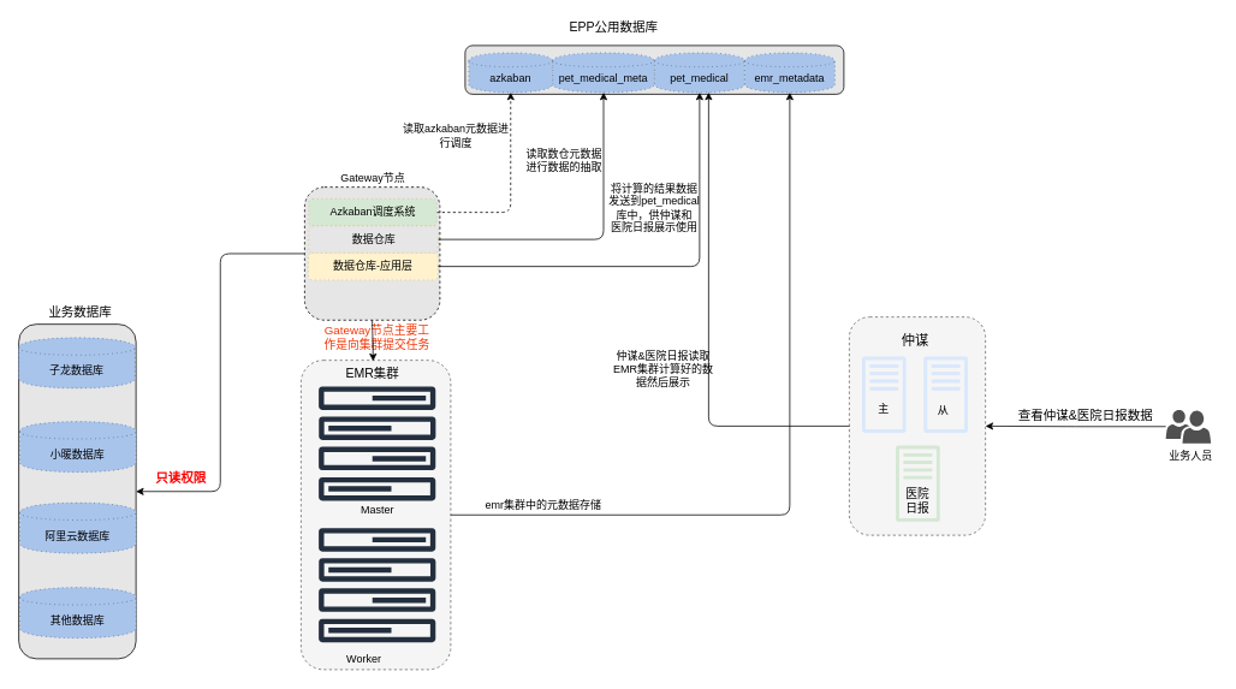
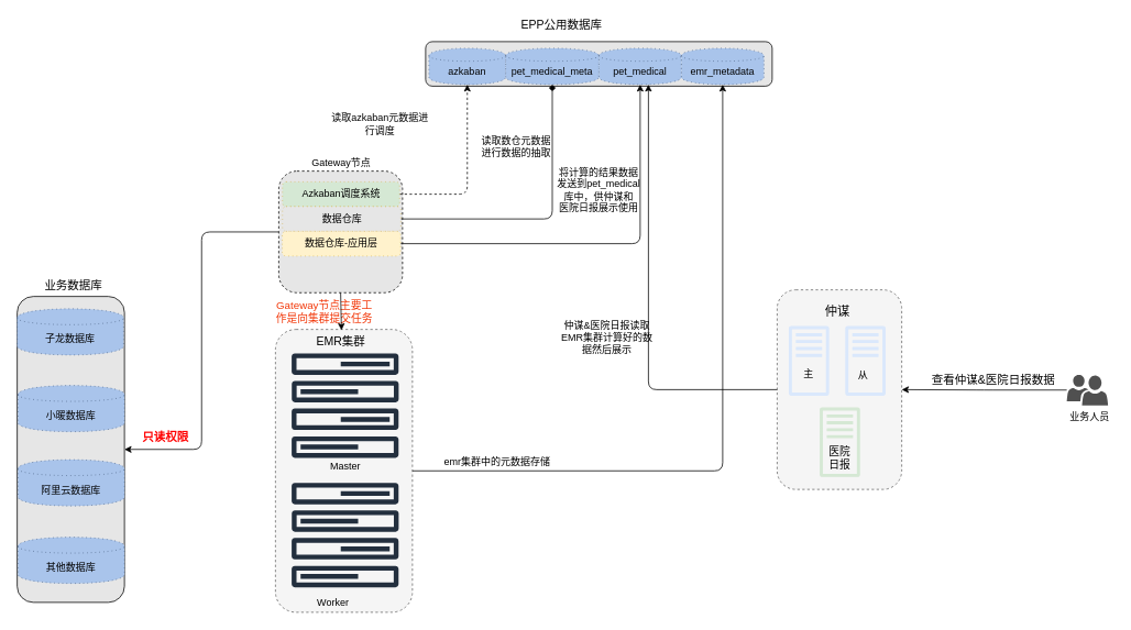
- <mxCell id="44" style="edgeStyle=orthogonalEdgeStyle;rounded=1;orthogonalLoop=1;jettySize=auto;html=1;entryX=0.5;entryY=1;entryDx=0;entryDy=0;" edge="1" parent="1" source="45" target="46"><mxGeometry relative="1" as="geometry" /></mxCell>
+ <mxCell id="44" style="edgeStyle=orthogonalEdgeStyle;rounded=1;orthogonalLoop=1;jettySize=auto;html=1;entryX=0.5;entryY=1;entryDx=0;entryDy=0;endArrow=diamond;" edge="1" parent="1" source="45" target="46"><mxGeometry relative="1" as="geometry" /></mxCell>
- <mxCell id="50" value="读取azkaban元数据进行调度" style="text;html=1;strokeColor=none;fillColor=none;align=center;verticalAlign=middle;whiteSpace=wrap;rounded=0;dashed=1;dashPattern=1 4;" vertex="1" parent="1"><mxGeometry x="445" y="140" width="120" height="20" as="geometry" /></mxCell>
+ <mxCell id="50" value="读取azkaban元数据进行调度" style="text;html=1;strokeColor=none;fillColor=none;align=center;verticalAlign=middle;whiteSpace=wrap;rounded=0;dashed=1;dashPattern=1 4;" vertex="1" parent="1"><mxGeometry x="400" y="140" width="120" height="20" as="geometry" /></mxCell>
- <mxCell id="21" value="&lt;font color=&quot;#f23607&quot; style=&quot;font-size: 13px&quot;&gt;Gateway节点主要工作是向集群提交任务&lt;/font&gt;" style="text;html=1;strokeColor=none;fillColor=none;align=center;verticalAlign=middle;whiteSpace=wrap;rounded=0;dashed=1;" vertex="1" parent="1"><mxGeometry x="357.5" y="358" width="119" height="29" as="geometry" /></mxCell>
+ <mxCell id="21" value="&lt;font color=&quot;#f23607&quot; style=&quot;font-size: 13px&quot;&gt;Gateway节点主要工作是向集群提交任务&lt;/font&gt;" style="text;html=1;strokeColor=none;fillColor=none;align=center;verticalAlign=middle;whiteSpace=wrap;rounded=0;dashed=1;" vertex="1" parent="1"><mxGeometry x="332.5" y="363" width="119" height="29" as="geometry" /></mxCell>
